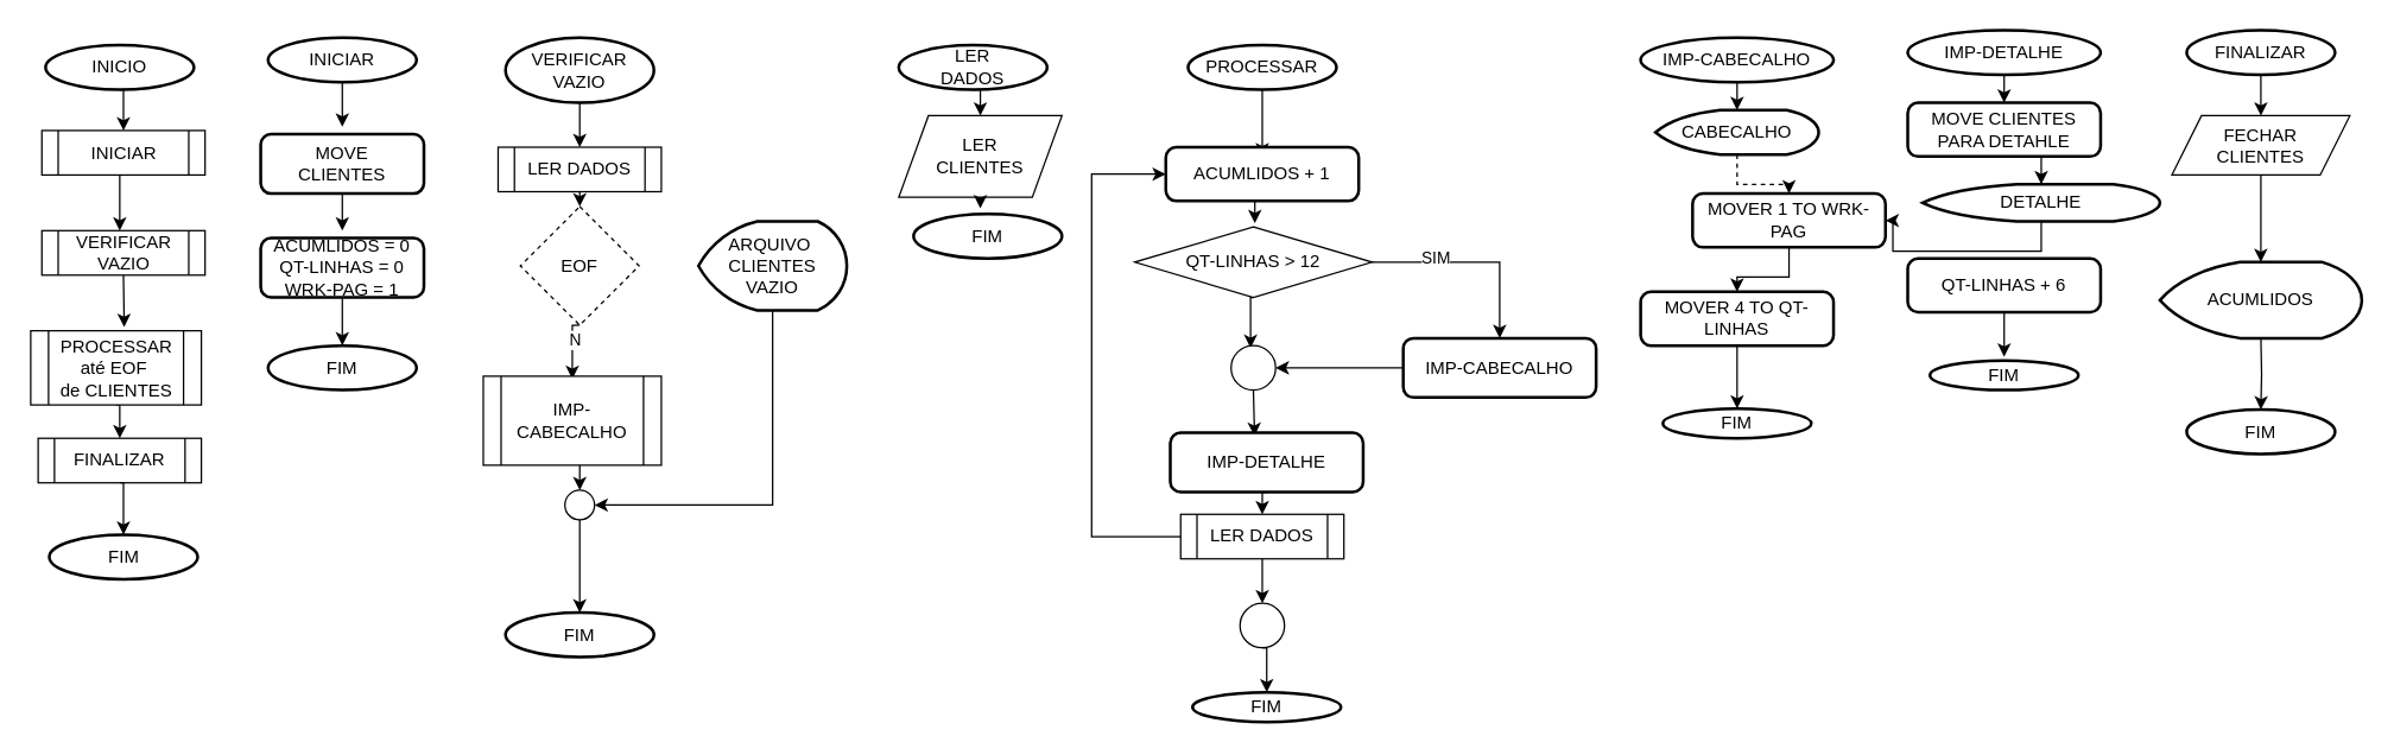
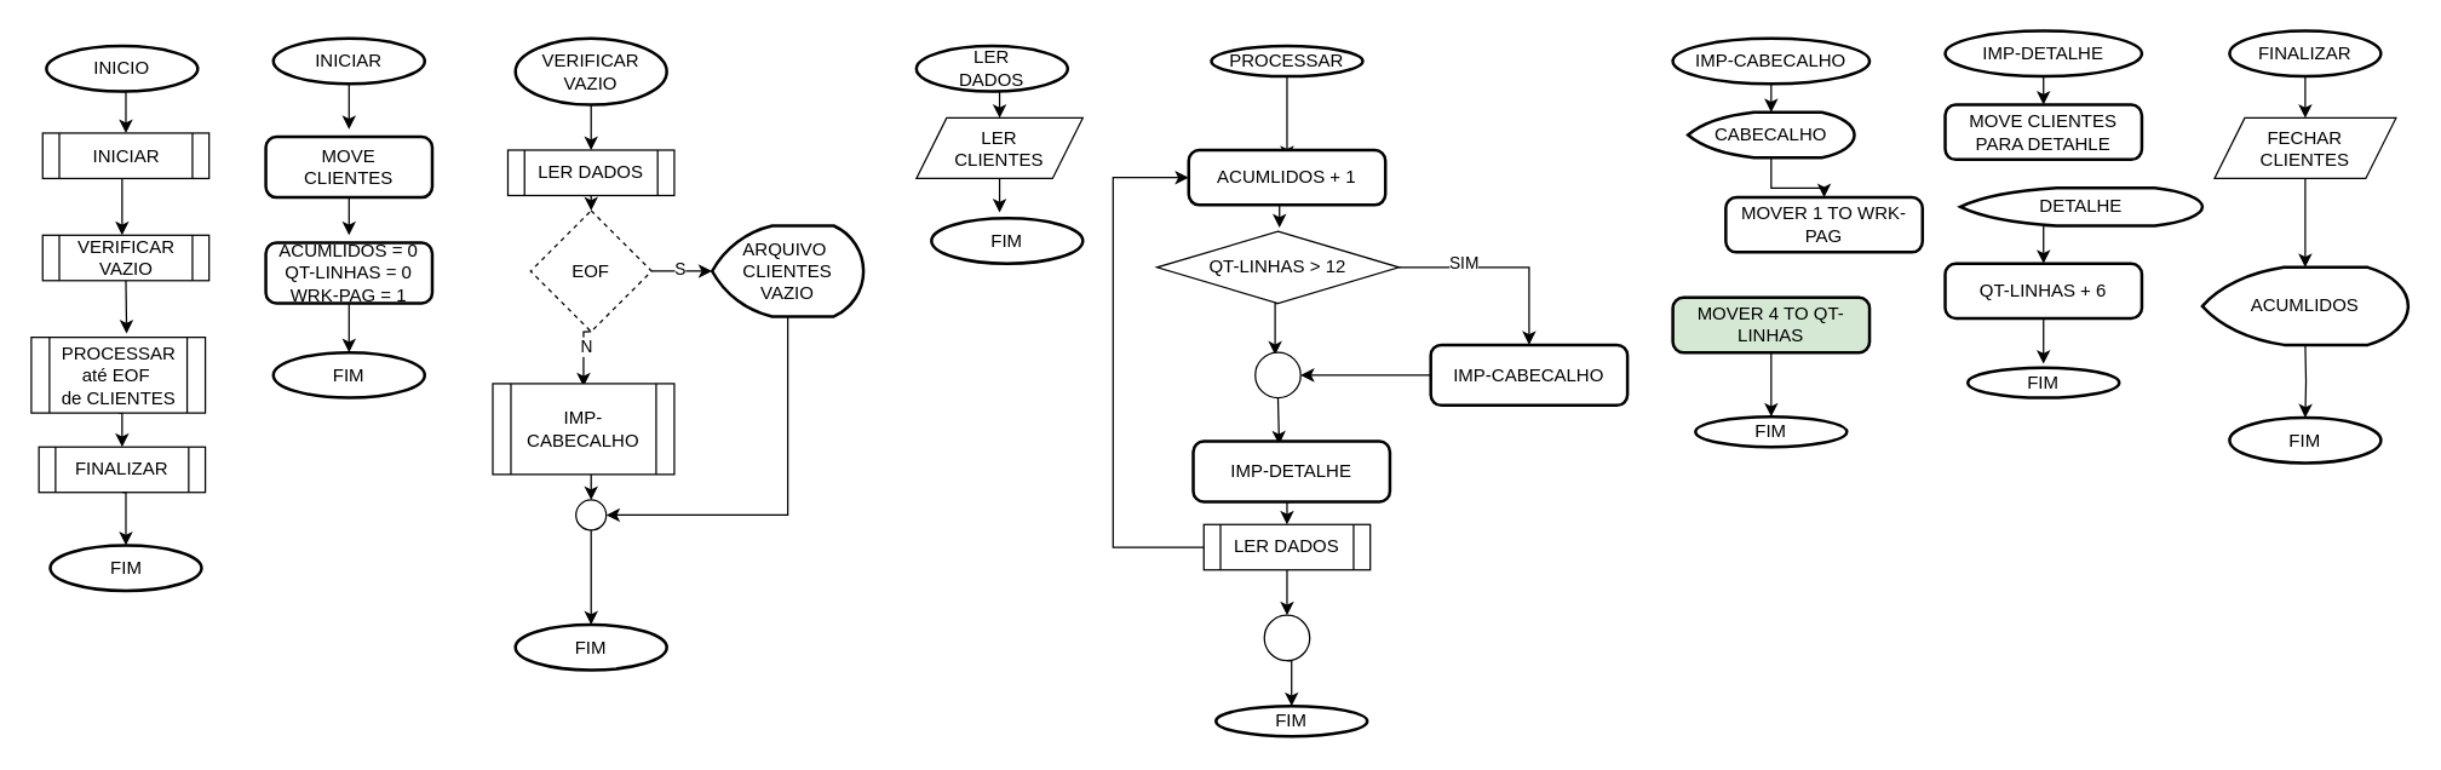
- <mxCell id="15" value="PROCESSAR" style="strokeWidth=2;html=1;shape=mxgraph.flowchart.start_1;whiteSpace=wrap;" parent="1" vertex="1"><mxGeometry x="800" y="30" width="100" height="30" as="geometry" /></mxCell>
+ <mxCell id="15" value="PROCESSAR" style="strokeWidth=2;html=1;shape=mxgraph.flowchart.start_1;whiteSpace=wrap;" parent="1" vertex="1"><mxGeometry x="800" y="30" width="100" height="20" as="geometry" /></mxCell>
- <mxCell id="36" value="LER&lt;div&gt;CLIENTES&lt;/div&gt;" style="shape=parallelogram;perimeter=parallelogramPerimeter;whiteSpace=wrap;html=1;fixedSize=1;" parent="1" vertex="1"><mxGeometry x="605" y="77.5" width="110" height="55" as="geometry" /></mxCell>
+ <mxCell id="36" value="LER&lt;div&gt;CLIENTES&lt;/div&gt;" style="shape=parallelogram;perimeter=parallelogramPerimeter;whiteSpace=wrap;html=1;fixedSize=1;" parent="1" vertex="1"><mxGeometry x="605" y="77.5" width="110" height="40" as="geometry" /></mxCell>
- <mxCell id="62" style="edgeStyle=orthogonalEdgeStyle;rounded=0;orthogonalLoop=1;jettySize=auto;html=1;exitX=0.5;exitY=1;exitDx=0;exitDy=0;entryX=0.5;entryY=0;entryDx=0;entryDy=0;entryPerimeter=0;" parent="1" source="57" target="54" edge="1"><mxGeometry relative="1" as="geometry" /></mxCell>
- <mxCell id="63" value="" style="edgeStyle=orthogonalEdgeStyle;rounded=0;orthogonalLoop=1;jettySize=auto;html=1;exitX=0.5;exitY=1;exitDx=0;exitDy=0;exitPerimeter=0;entryX=0.5;entryY=0;entryDx=0;entryDy=0;dashed=1;" parent="1" source="48" target="64" edge="1"><mxGeometry relative="1" as="geometry"><mxPoint x="1170" y="104" as="sourcePoint" /><mxPoint x="1170" y="176" as="targetPoint" /></mxGeometry></mxCell>
+ <mxCell id="63" value="" style="edgeStyle=orthogonalEdgeStyle;rounded=0;orthogonalLoop=1;jettySize=auto;html=1;exitX=0.5;exitY=1;exitDx=0;exitDy=0;exitPerimeter=0;entryX=0.5;entryY=0;entryDx=0;entryDy=0;" parent="1" source="48" target="64" edge="1"><mxGeometry relative="1" as="geometry"><mxPoint x="1170" y="104" as="sourcePoint" /><mxPoint x="1170" y="176" as="targetPoint" /></mxGeometry></mxCell>
- <mxCell id="53" style="edgeStyle=orthogonalEdgeStyle;rounded=0;orthogonalLoop=1;jettySize=auto;html=1;exitX=0.5;exitY=1;exitDx=0;exitDy=0;exitPerimeter=0;" parent="1" source="54" target="64" edge="1"><mxGeometry relative="1" as="geometry" /></mxCell>
+ <mxCell id="53" style="edgeStyle=orthogonalEdgeStyle;rounded=0;orthogonalLoop=1;jettySize=auto;html=1;exitX=0.5;exitY=1;exitDx=0;exitDy=0;exitPerimeter=0;entryX=0.5;entryY=0;entryDx=0;entryDy=0;" parent="1" source="54" target="56" edge="1"><mxGeometry relative="1" as="geometry" /></mxCell>
+ <mxCell id="78" style="edgeStyle=orthogonalEdgeStyle;rounded=0;orthogonalLoop=1;jettySize=auto;html=1;exitX=1;exitY=0.5;exitDx=0;exitDy=0;entryX=0;entryY=0.5;entryDx=0;entryDy=0;entryPerimeter=0;" edge="1" parent="1" source="76" target="77"><mxGeometry relative="1" as="geometry" /></mxCell>
+ <mxCell id="79" value="S" style="edgeLabel;html=1;align=center;verticalAlign=middle;resizable=0;points=[];" connectable="0" vertex="1" parent="78"><mxGeometry x="-0.121" y="1" relative="1" as="geometry"><mxPoint as="offset" /></mxGeometry></mxCell>
- <mxCell id="47" style="edgeStyle=orthogonalEdgeStyle;rounded=0;orthogonalLoop=1;jettySize=auto;html=1;exitX=0.5;exitY=1;exitDx=0;exitDy=0;exitPerimeter=0;entryX=0.5;entryY=0;entryDx=0;entryDy=0;" parent="1" source="64" target="50" edge="1"><mxGeometry relative="1" as="geometry" /></mxCell>
- <mxCell id="50" value="MOVER 4 TO QT-LINHAS" style="rounded=1;whiteSpace=wrap;html=1;absoluteArcSize=1;arcSize=14;strokeWidth=2;" parent="1" vertex="1"><mxGeometry x="1105" y="196.25" width="130" height="36.25" as="geometry" /></mxCell>
+ <mxCell id="50" value="MOVER 4 TO QT-LINHAS" style="rounded=1;whiteSpace=wrap;html=1;absoluteArcSize=1;arcSize=14;strokeWidth=2;fillColor=#d5e8d4;" parent="1" vertex="1"><mxGeometry x="1105" y="196.25" width="130" height="36.25" as="geometry" /></mxCell>
